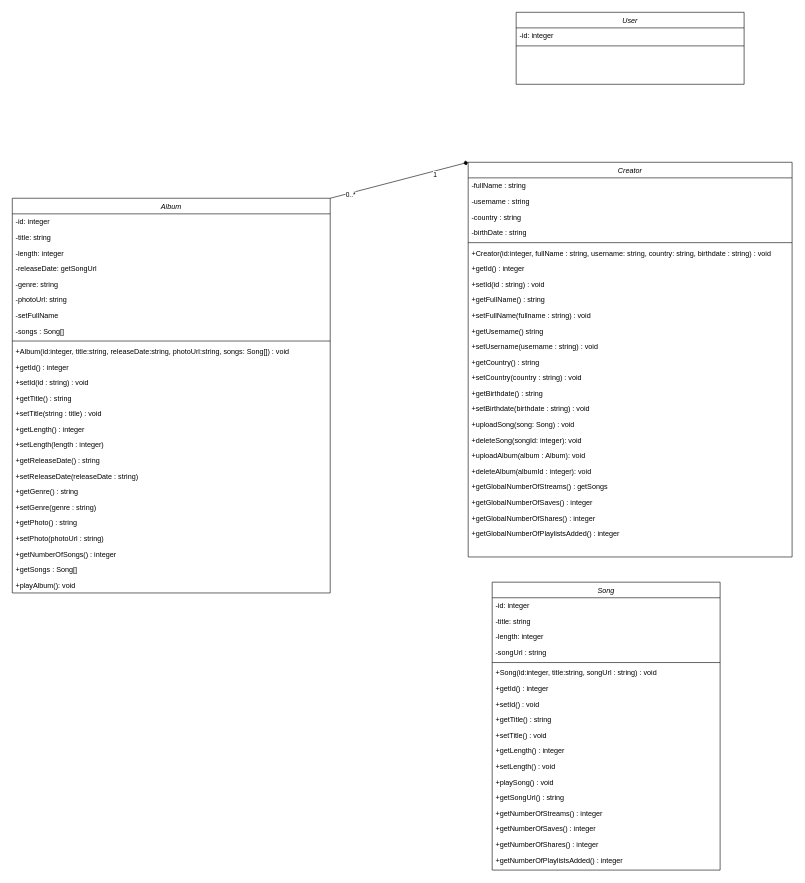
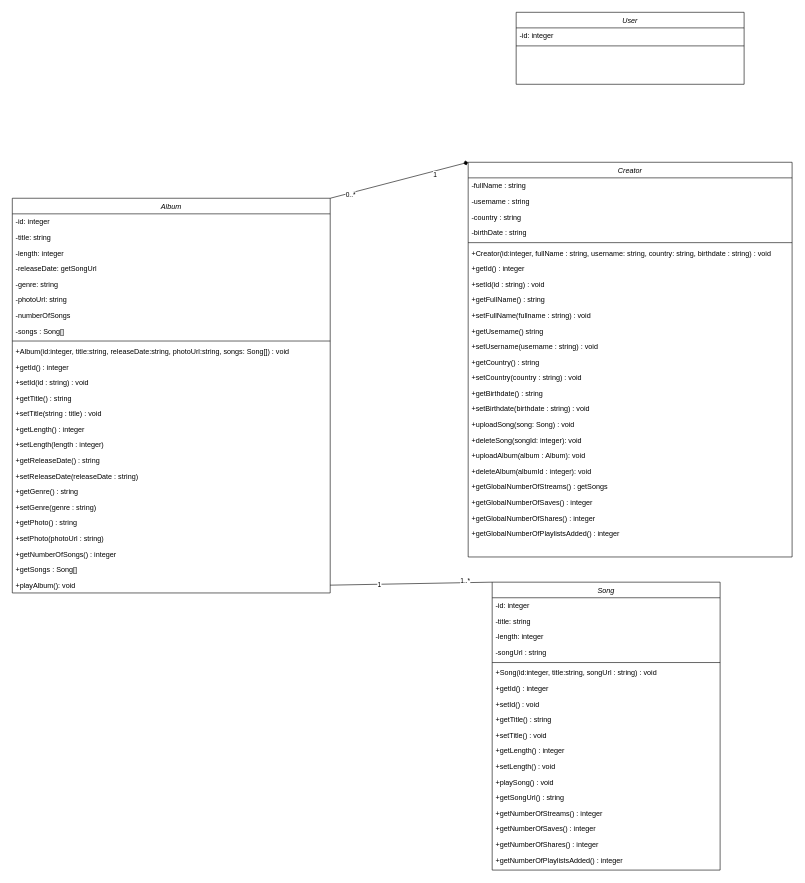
- <mxCell id="53" value="-setFullName" style="text;align=left;verticalAlign=top;spacingLeft=4;spacingRight=4;overflow=hidden;rotatable=0;points=[[0,0.5],[1,0.5]];portConstraint=eastwest;" vertex="1" parent="46"><mxGeometry y="182" width="530" height="26" as="geometry" /></mxCell>
+ <mxCell id="53" value="-numberOfSongs" style="text;align=left;verticalAlign=top;spacingLeft=4;spacingRight=4;overflow=hidden;rotatable=0;points=[[0,0.5],[1,0.5]];portConstraint=eastwest;" vertex="1" parent="46"><mxGeometry y="182" width="530" height="26" as="geometry" /></mxCell>
+ <mxCell id="72" value="" style="endArrow=none;html=1;rounded=0;entryX=0;entryY=0;entryDx=0;entryDy=0;exitX=1;exitY=0.5;exitDx=0;exitDy=0;" edge="1" parent="1" source="71" target="27"><mxGeometry width="50" height="50" relative="1" as="geometry"><mxPoint x="120" y="1120" as="sourcePoint" /><mxPoint x="170" y="1070" as="targetPoint" /></mxGeometry></mxCell>
+ <mxCell id="73" value="1" style="edgeLabel;html=1;align=center;verticalAlign=middle;resizable=0;points=[];" vertex="1" connectable="0" parent="72"><mxGeometry x="-0.389" relative="1" as="geometry"><mxPoint as="offset" /></mxGeometry></mxCell>
+ <mxCell id="74" value="1..*" style="edgeLabel;html=1;align=center;verticalAlign=middle;resizable=0;points=[];" vertex="1" connectable="0" parent="72"><mxGeometry x="0.663" y="3" relative="1" as="geometry"><mxPoint as="offset" /></mxGeometry></mxCell>
